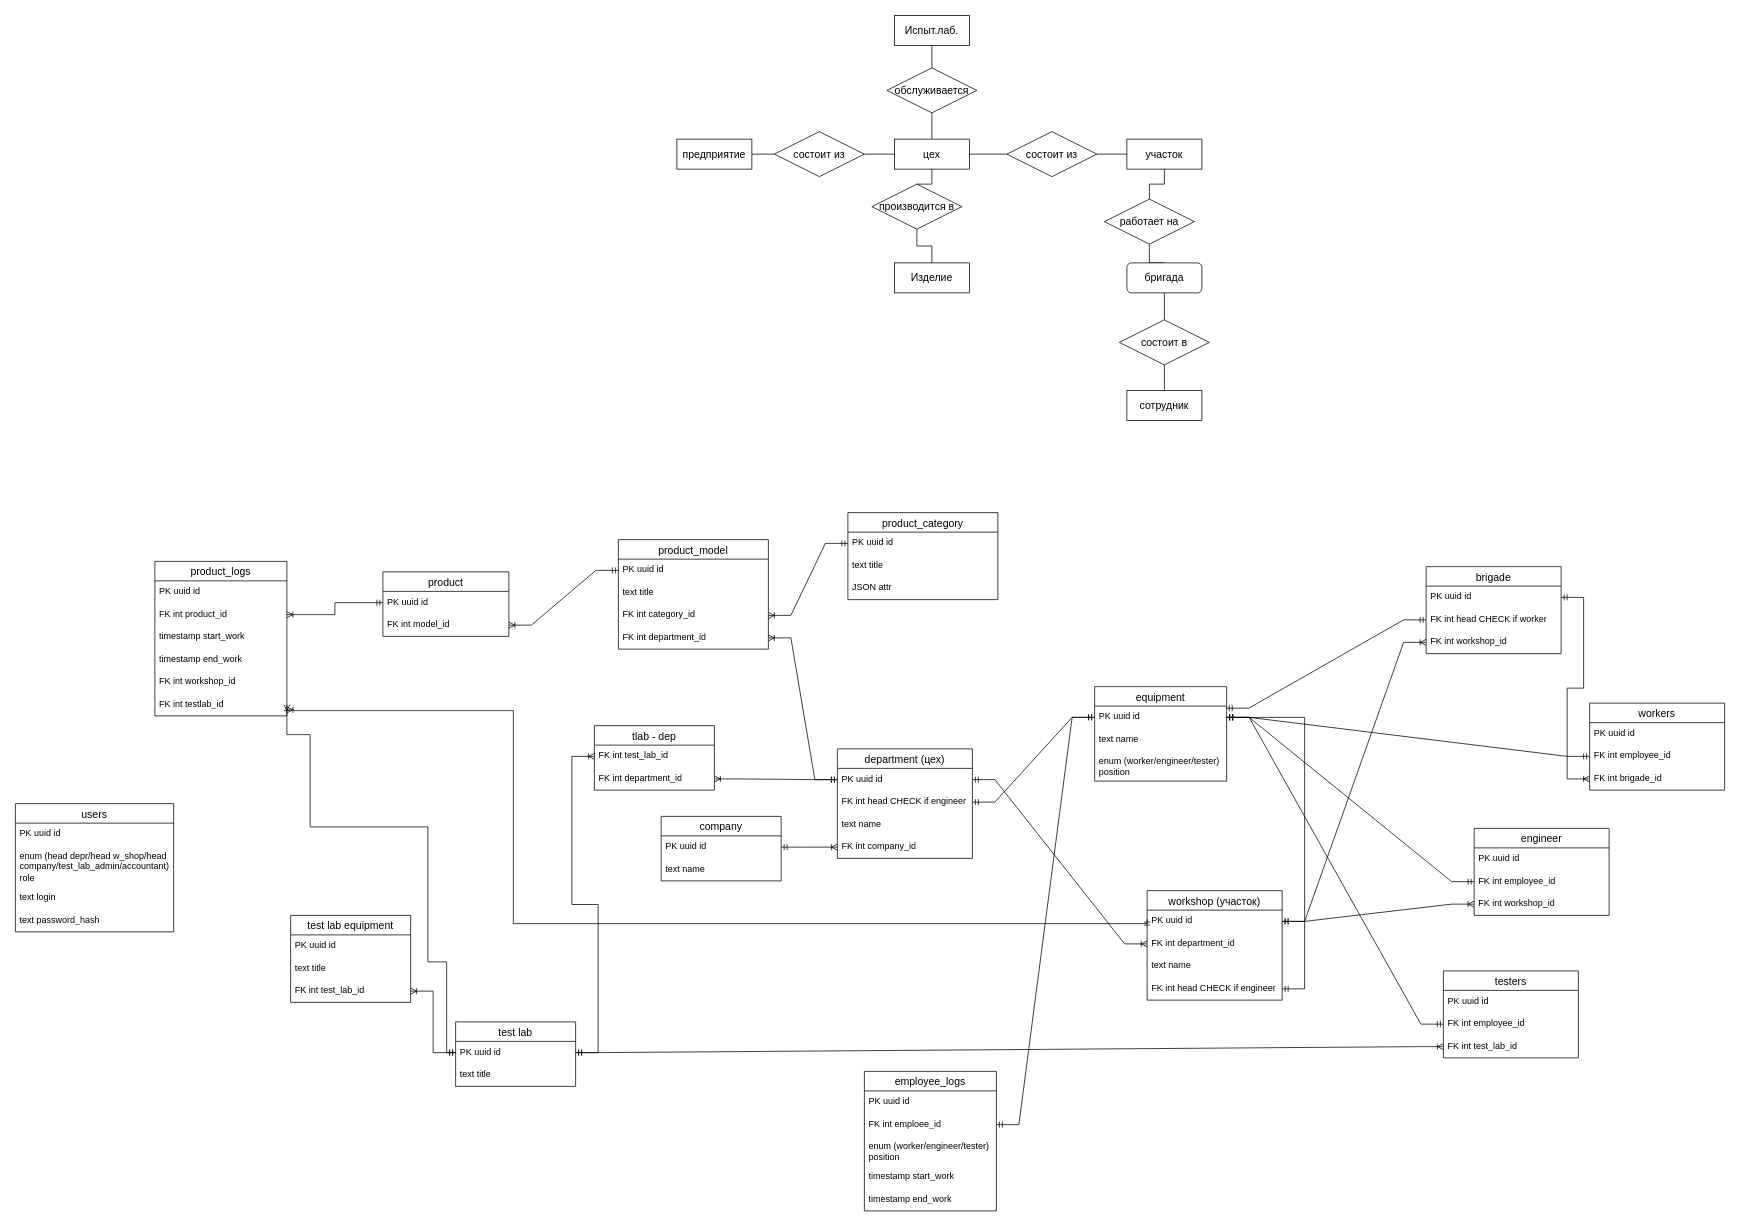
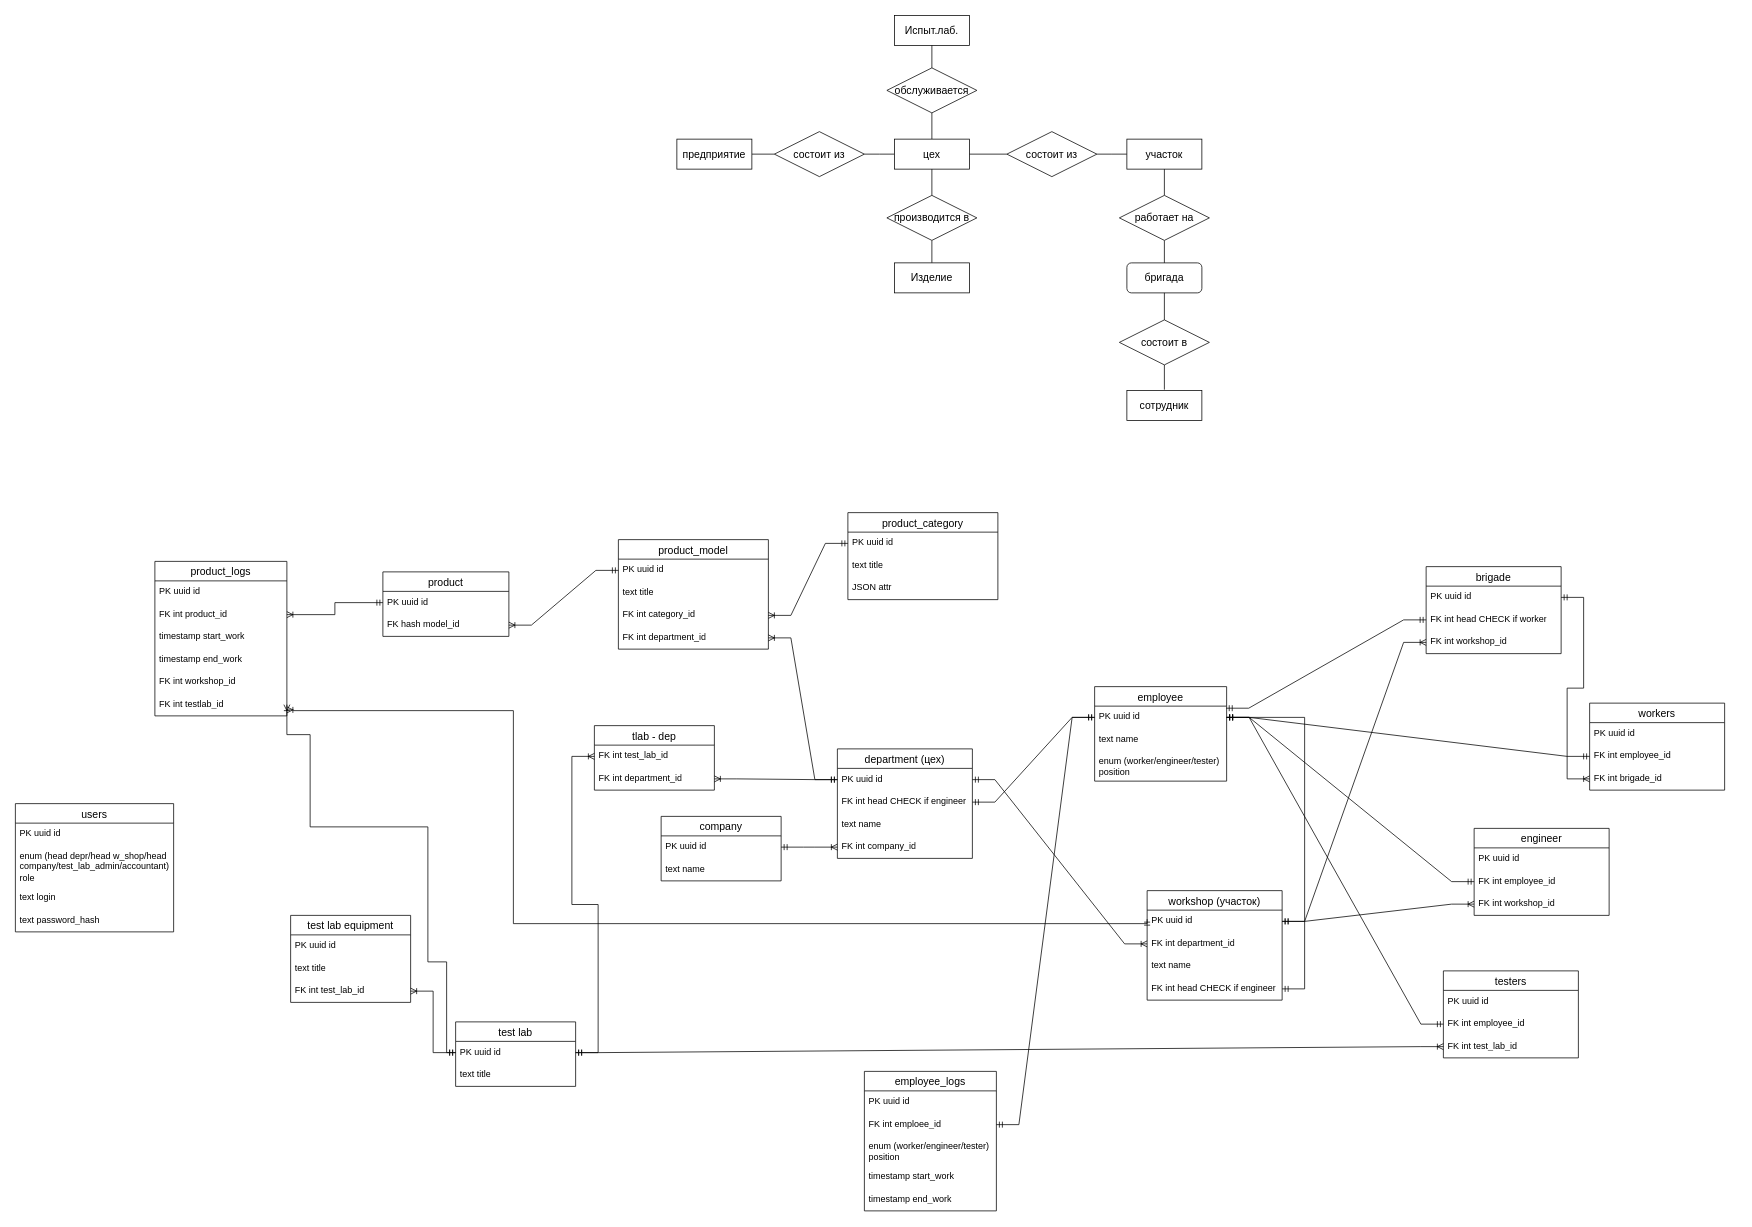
- <mxCell id="18" value="&lt;span style=&quot;font-size: 14px;&quot;&gt;производится в&lt;/span&gt;" style="shape=rhombus;perimeter=rhombusPerimeter;whiteSpace=wrap;html=1;align=center;" parent="1" vertex="1"><mxGeometry x="1162" y="245" width="120" height="60" as="geometry" /></mxCell>
+ <mxCell id="18" value="&lt;span style=&quot;font-size: 14px;&quot;&gt;производится в&lt;/span&gt;" style="shape=rhombus;perimeter=rhombusPerimeter;whiteSpace=wrap;html=1;align=center;" parent="1" vertex="1"><mxGeometry x="1182" y="260" width="120" height="60" as="geometry" /></mxCell>
- <mxCell id="20" value="&lt;span style=&quot;font-size: 14px;&quot;&gt;работает на&lt;/span&gt;" style="shape=rhombus;perimeter=rhombusPerimeter;whiteSpace=wrap;html=1;align=center;" parent="1" vertex="1"><mxGeometry x="1472" y="265" width="120" height="60" as="geometry" /></mxCell>
+ <mxCell id="20" value="&lt;span style=&quot;font-size: 14px;&quot;&gt;работает на&lt;/span&gt;" style="shape=rhombus;perimeter=rhombusPerimeter;whiteSpace=wrap;html=1;align=center;" parent="1" vertex="1"><mxGeometry x="1492" y="260" width="120" height="60" as="geometry" /></mxCell>
- <mxCell id="62" value="FK int model_id" style="text;strokeColor=none;fillColor=none;spacingLeft=4;spacingRight=4;overflow=hidden;rotatable=0;points=[[0,0.5],[1,0.5]];portConstraint=eastwest;fontSize=12;whiteSpace=wrap;html=1;" parent="60" vertex="1"><mxGeometry y="56" width="168" height="30" as="geometry" /></mxCell>
+ <mxCell id="62" value="FK hash model_id" style="text;strokeColor=none;fillColor=none;spacingLeft=4;spacingRight=4;overflow=hidden;rotatable=0;points=[[0,0.5],[1,0.5]];portConstraint=eastwest;fontSize=12;whiteSpace=wrap;html=1;" parent="60" vertex="1"><mxGeometry y="56" width="168" height="30" as="geometry" /></mxCell>
- <mxCell id="41" value="equipment" style="swimlane;fontStyle=0;childLayout=stackLayout;horizontal=1;startSize=26;horizontalStack=0;resizeParent=1;resizeParentMax=0;resizeLast=0;collapsible=1;marginBottom=0;align=center;fontSize=14;" parent="1" vertex="1"><mxGeometry x="1459" y="915" width="176" height="126" as="geometry" /></mxCell>
+ <mxCell id="41" value="employee" style="swimlane;fontStyle=0;childLayout=stackLayout;horizontal=1;startSize=26;horizontalStack=0;resizeParent=1;resizeParentMax=0;resizeLast=0;collapsible=1;marginBottom=0;align=center;fontSize=14;" parent="1" vertex="1"><mxGeometry x="1459" y="915" width="176" height="126" as="geometry" /></mxCell>
